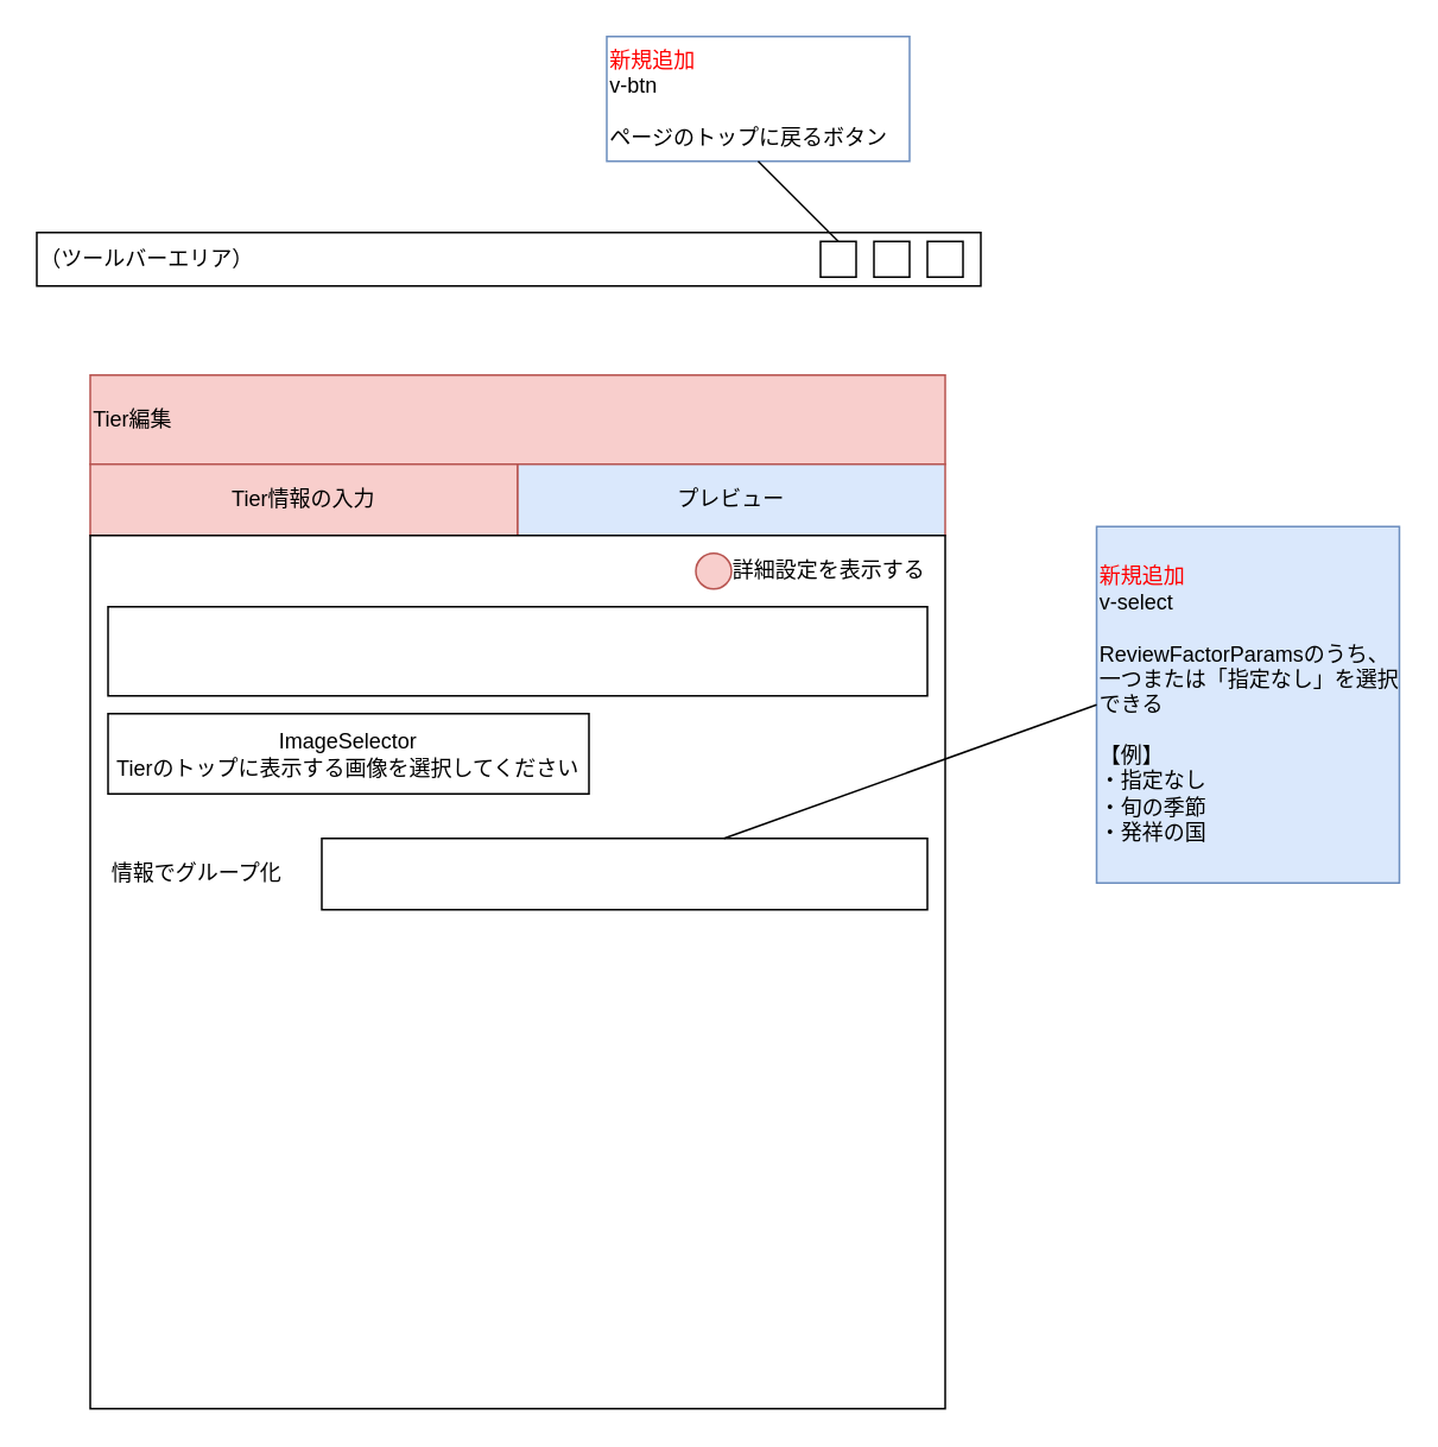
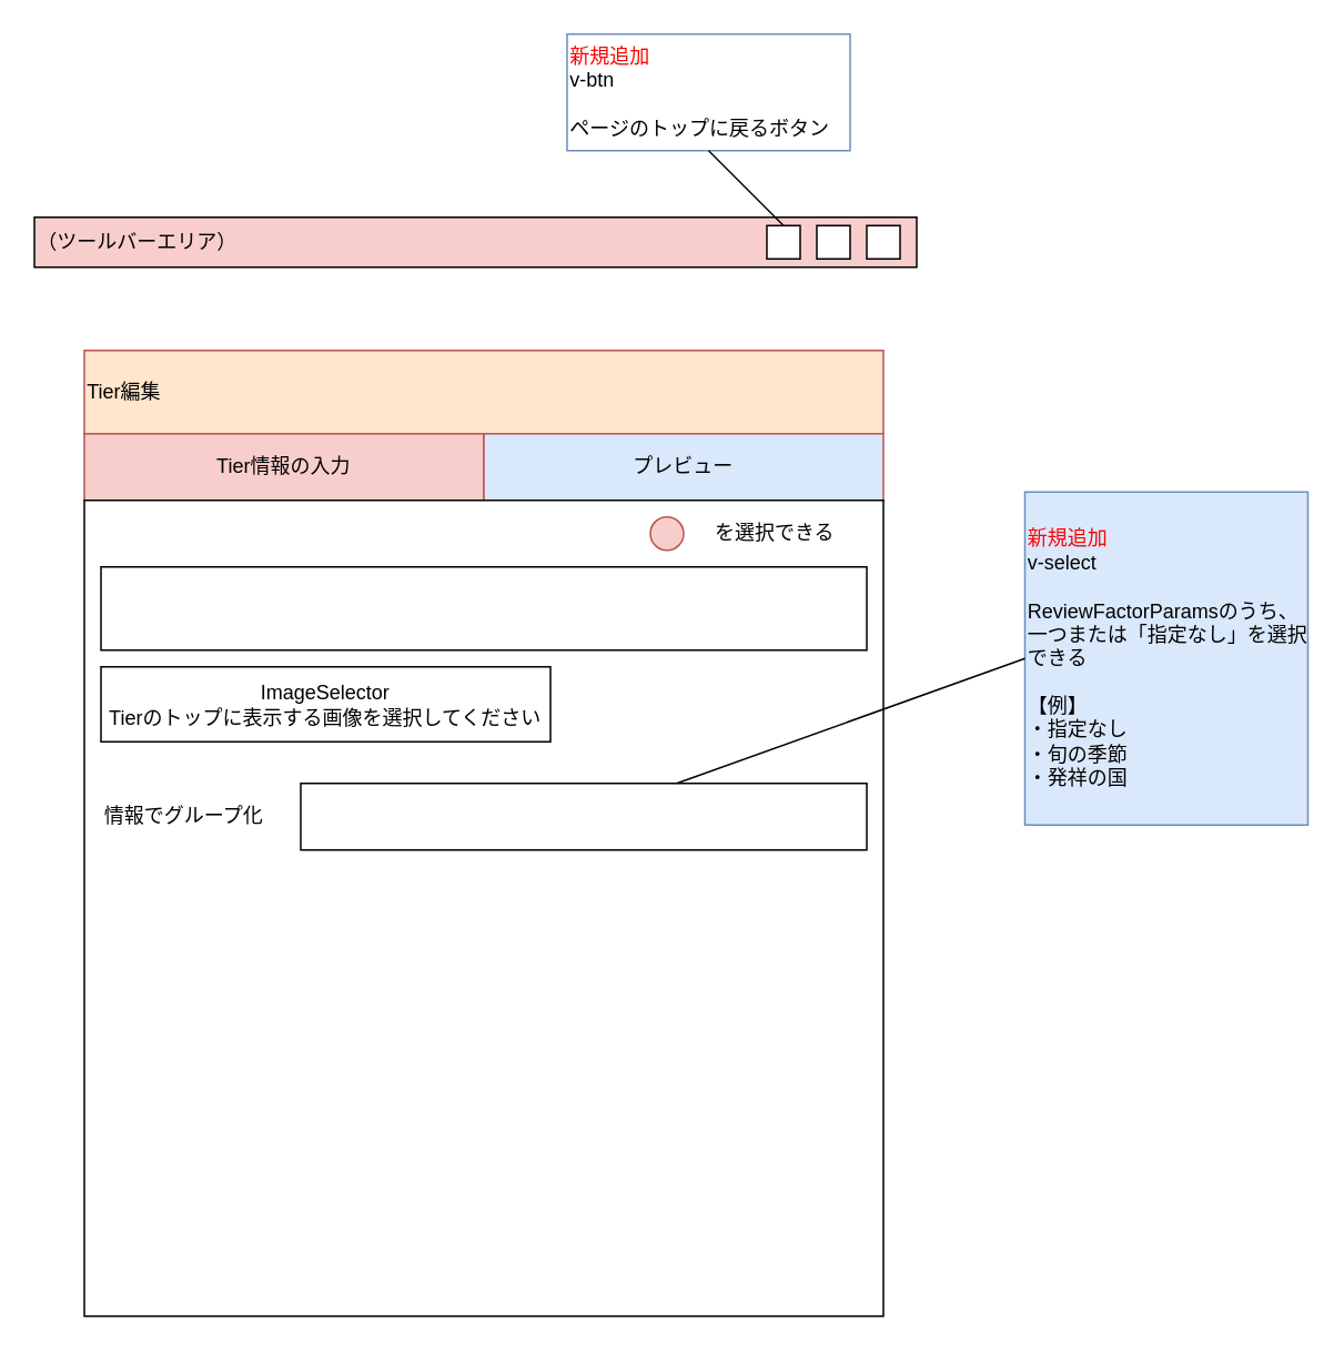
- <mxCell id="5" value="（ツールバーエリア）" style="rounded=0;whiteSpace=wrap;html=1;align=left;" parent="1" vertex="1"><mxGeometry x="20" y="130" width="530" height="30" as="geometry" /></mxCell>
+ <mxCell id="5" value="（ツールバーエリア）" style="rounded=0;whiteSpace=wrap;html=1;align=left;fillColor=#f8cecc;" parent="1" vertex="1"><mxGeometry x="20" y="130" width="530" height="30" as="geometry" /></mxCell>
- <mxCell id="2" value="Tier編集" style="rounded=0;whiteSpace=wrap;html=1;strokeColor=#b85450;fillColor=#f8cecc;align=left;" parent="1" vertex="1"><mxGeometry x="50" y="210" width="480" height="50" as="geometry" /></mxCell>
+ <mxCell id="2" value="Tier編集" style="rounded=0;whiteSpace=wrap;html=1;strokeColor=#b85450;fillColor=#ffe6cc;align=left;" parent="1" vertex="1"><mxGeometry x="50" y="210" width="480" height="50" as="geometry" /></mxCell>
- <mxCell id="14" value="詳細設定を表示する" style="text;html=1;strokeColor=none;fillColor=none;align=center;verticalAlign=middle;whiteSpace=wrap;rounded=0;" parent="1" vertex="1"><mxGeometry x="410" y="310" width="110" height="20" as="geometry" /></mxCell>
+ <mxCell id="14" value="を選択できる" style="text;html=1;strokeColor=none;fillColor=none;align=center;verticalAlign=middle;whiteSpace=wrap;rounded=0;" parent="1" vertex="1"><mxGeometry x="410" y="310" width="110" height="20" as="geometry" /></mxCell>
